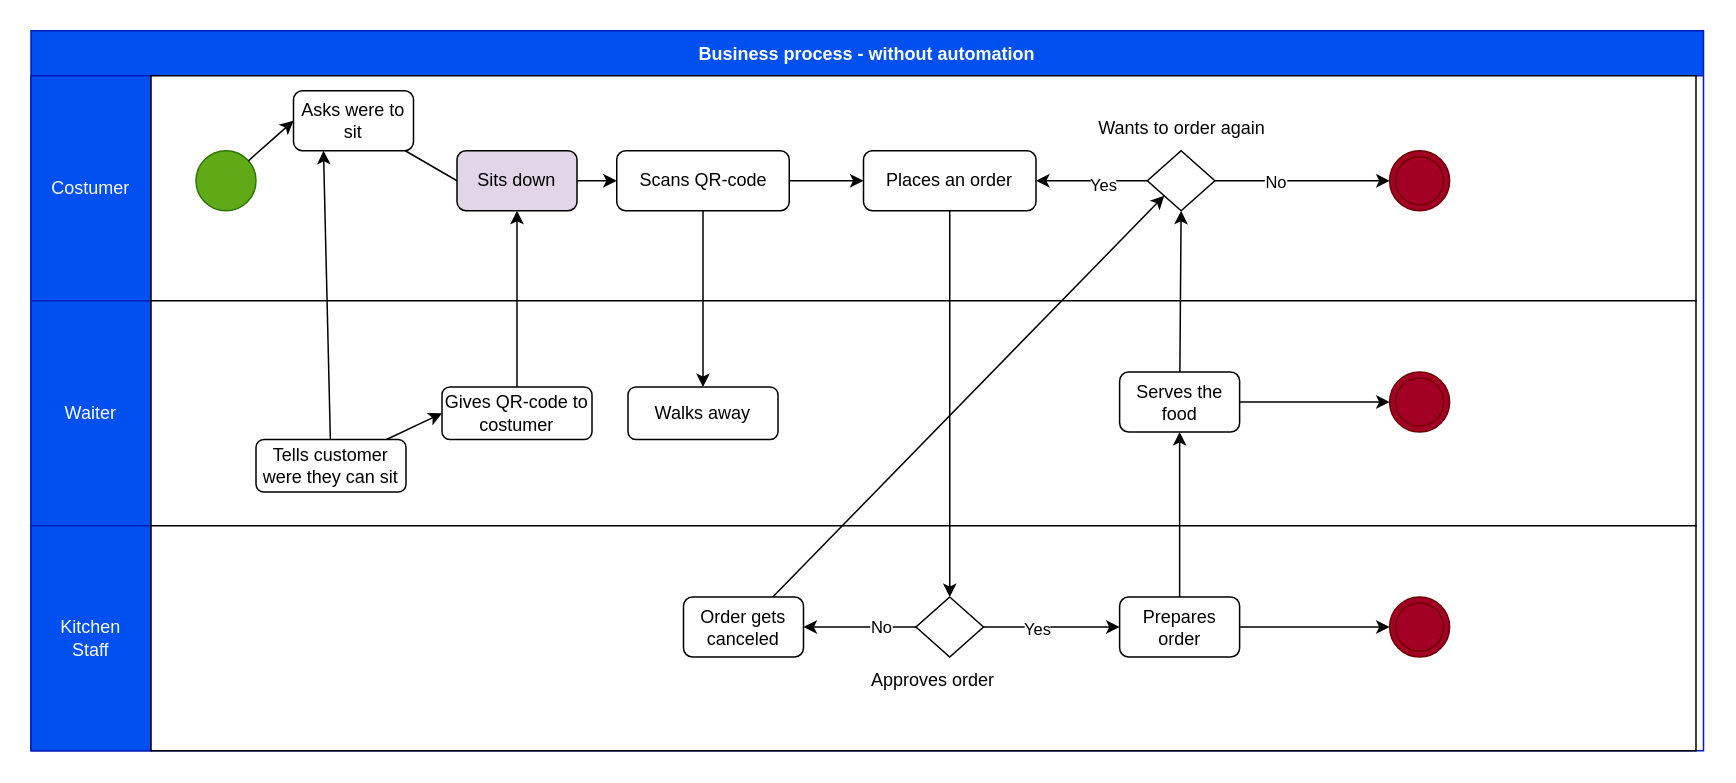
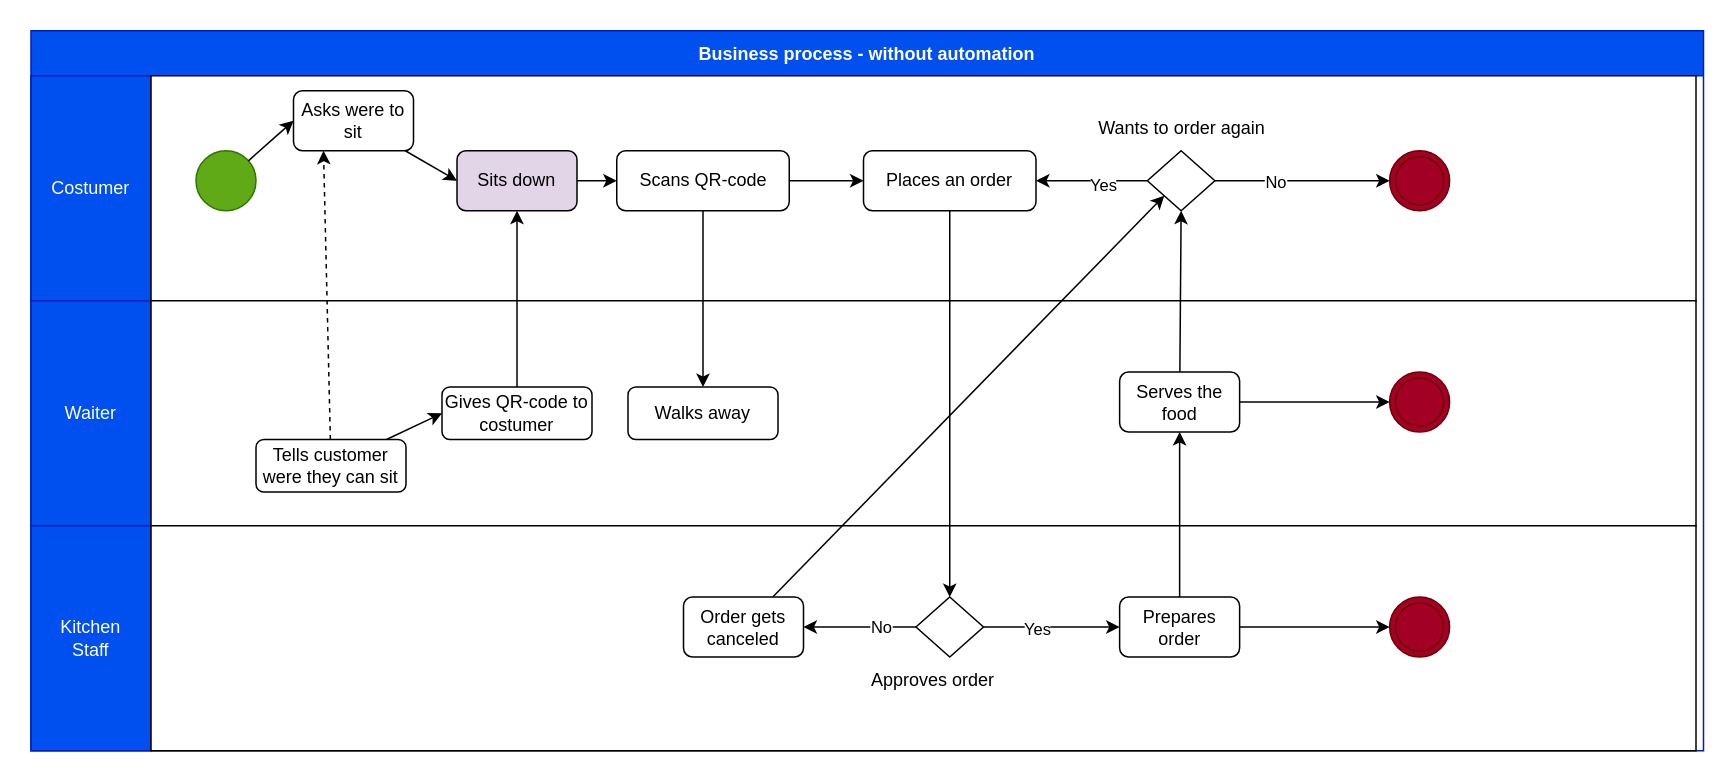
- <mxCell id="8" style="edgeStyle=none;html=1;entryX=0;entryY=0.5;entryDx=0;entryDy=0;endArrow=none;" edge="1" parent="2" source="9" target="12"><mxGeometry relative="1" as="geometry" /></mxCell>
+ <mxCell id="8" style="edgeStyle=none;html=1;entryX=0;entryY=0.5;entryDx=0;entryDy=0;" edge="1" parent="2" source="9" target="12"><mxGeometry relative="1" as="geometry" /></mxCell>
- <mxCell id="37" style="edgeStyle=none;html=1;entryX=0.25;entryY=1;entryDx=0;entryDy=0;" edge="1" parent="2" source="38" target="9"><mxGeometry relative="1" as="geometry" /></mxCell>
+ <mxCell id="37" style="edgeStyle=none;html=1;entryX=0.25;entryY=1;entryDx=0;entryDy=0;dashed=1;" edge="1" parent="2" source="38" target="9"><mxGeometry relative="1" as="geometry" /></mxCell>
